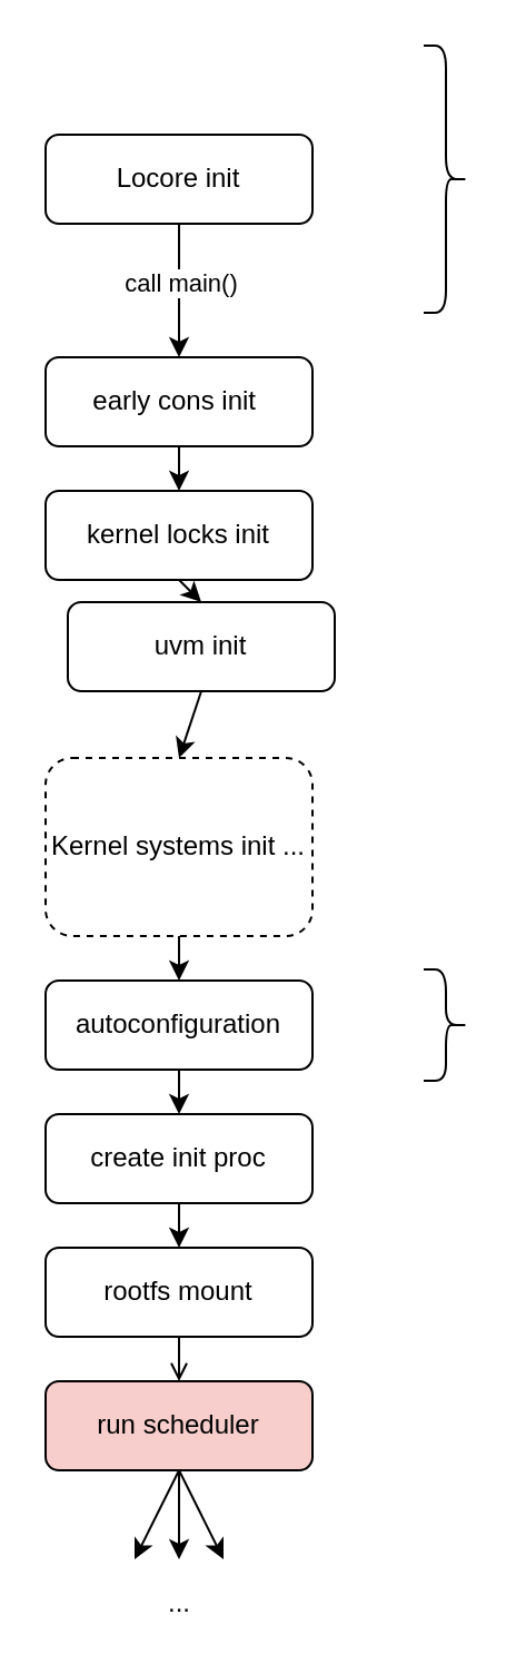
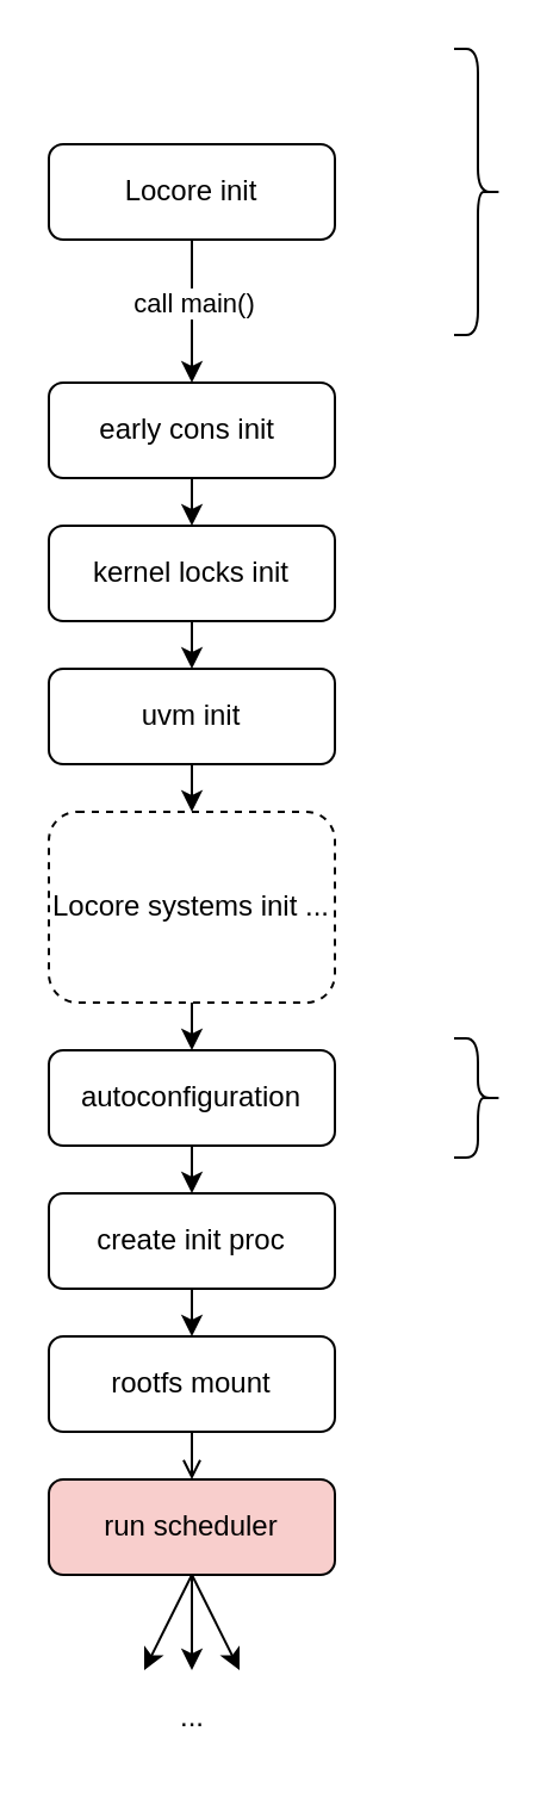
- <mxCell id="17" value="uvm init" style="rounded=1;whiteSpace=wrap;html=1;fontSize=12;glass=0;strokeWidth=1;shadow=0;" vertex="1" parent="1"><mxGeometry x="30" y="270" width="120" height="40" as="geometry" /></mxCell>
+ <mxCell id="17" value="uvm init" style="rounded=1;whiteSpace=wrap;html=1;fontSize=12;glass=0;strokeWidth=1;shadow=0;" vertex="1" parent="1"><mxGeometry x="20" y="280" width="120" height="40" as="geometry" /></mxCell>
- <mxCell id="22" value="Kernel systems init ..." style="rounded=1;whiteSpace=wrap;html=1;dashed=1;" vertex="1" parent="1"><mxGeometry x="20" y="340" width="120" height="80" as="geometry" /></mxCell>
+ <mxCell id="22" value="Locore systems init ..." style="rounded=1;whiteSpace=wrap;html=1;dashed=1;" vertex="1" parent="1"><mxGeometry x="20" y="340" width="120" height="80" as="geometry" /></mxCell>
